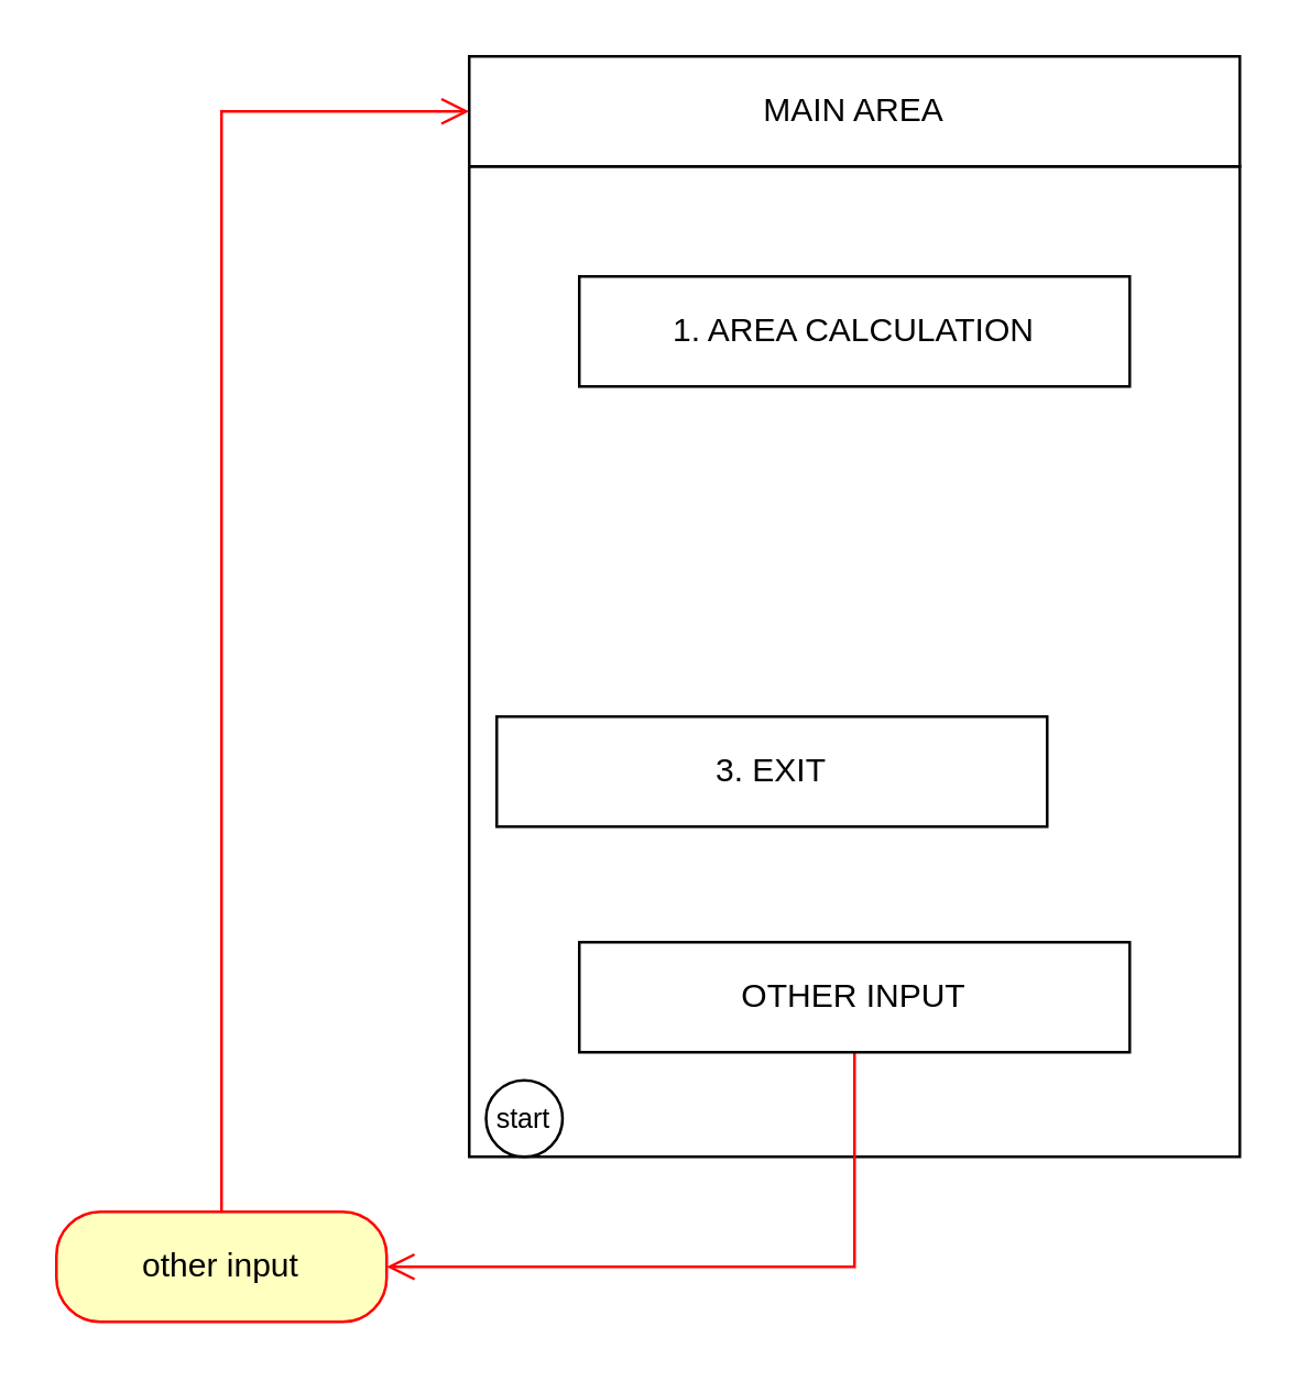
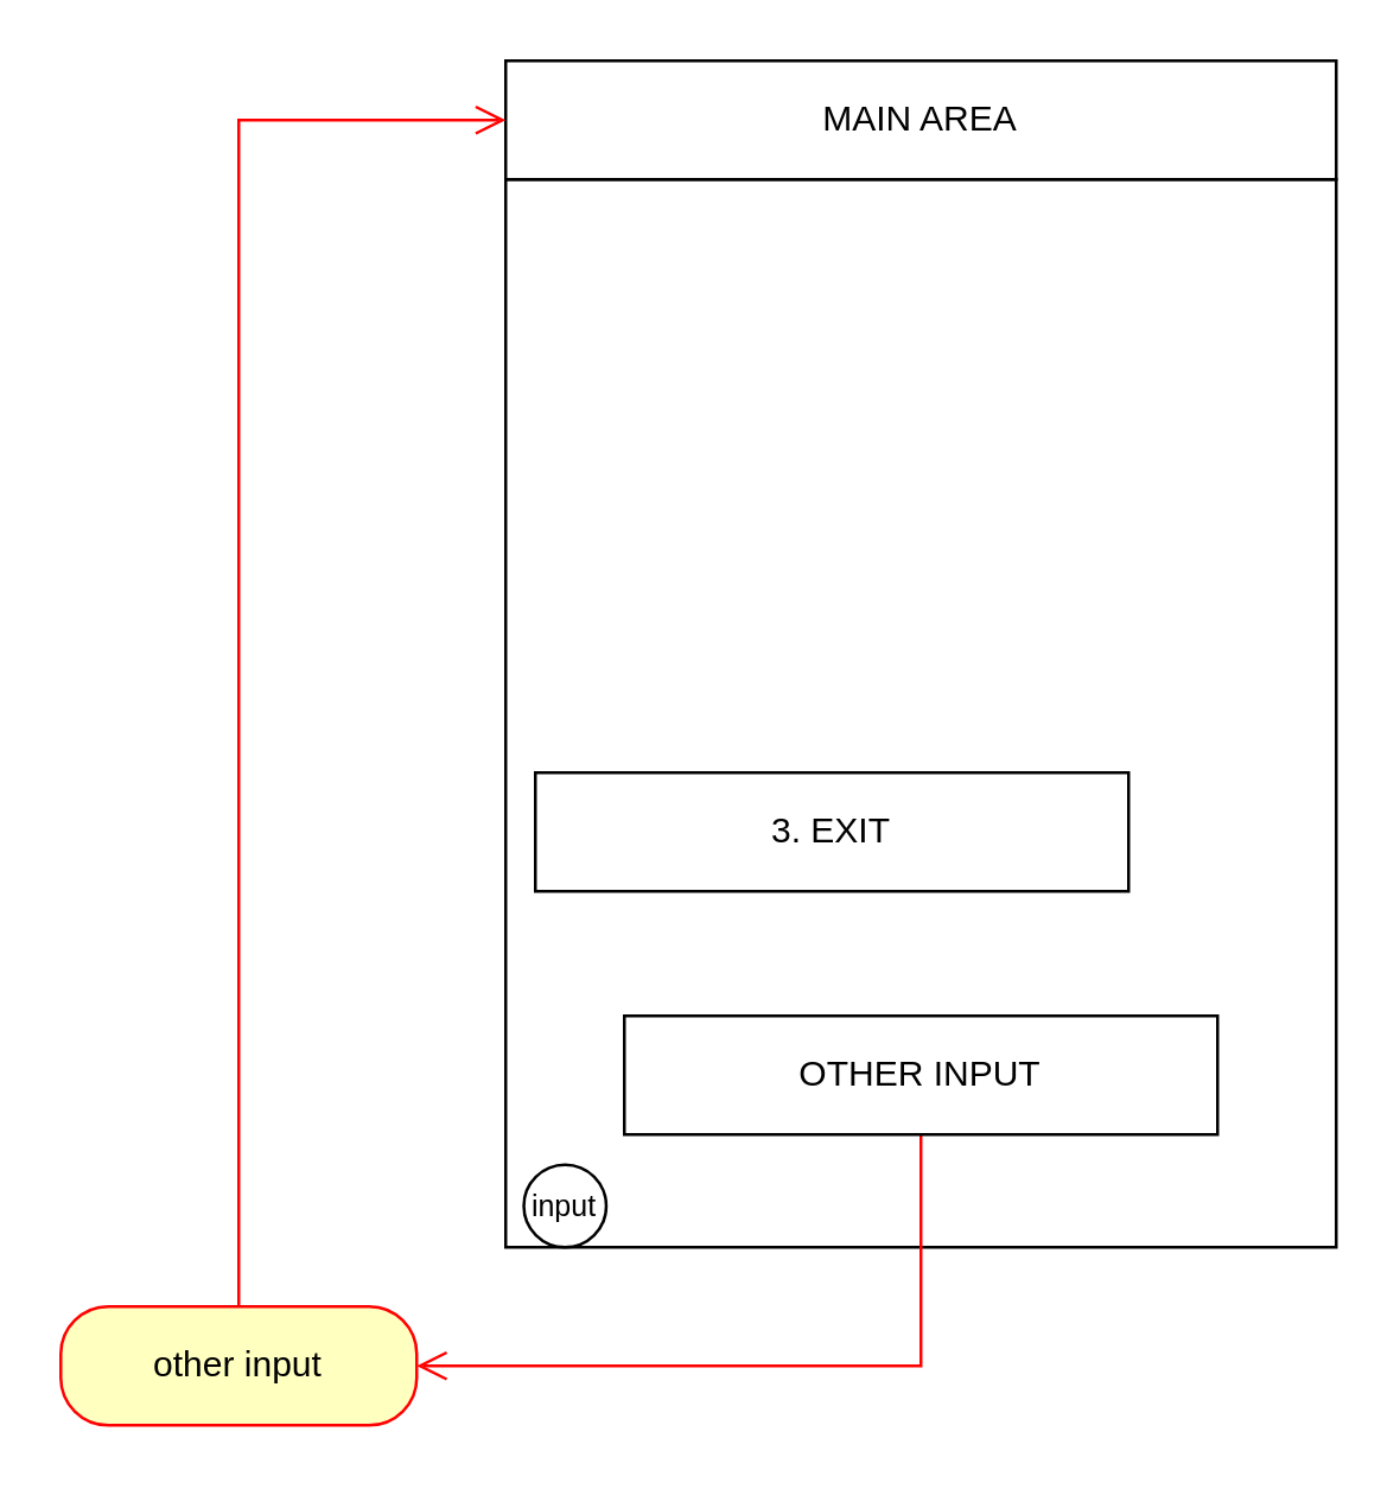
- <mxCell id="4" value="1. AREA CALCULATION" style="html=1;whiteSpace=wrap;" vertex="1" parent="1"><mxGeometry x="210" y="100" width="200" height="40" as="geometry" /></mxCell>
- <mxCell id="8" value="&lt;font style=&quot;font-size: 10px;&quot;&gt;start&lt;/font&gt;" style="text;html=1;align=center;verticalAlign=middle;whiteSpace=wrap;rounded=0;container=0;" vertex="1" parent="6"><mxGeometry y="1.884" width="40" height="24" as="geometry" /></mxCell>
+ <mxCell id="8" value="&lt;font style=&quot;font-size: 10px;&quot;&gt;input&lt;/font&gt;" style="text;html=1;align=center;verticalAlign=middle;whiteSpace=wrap;rounded=0;container=0;" vertex="1" parent="6"><mxGeometry y="1.884" width="40" height="24" as="geometry" /></mxCell>
